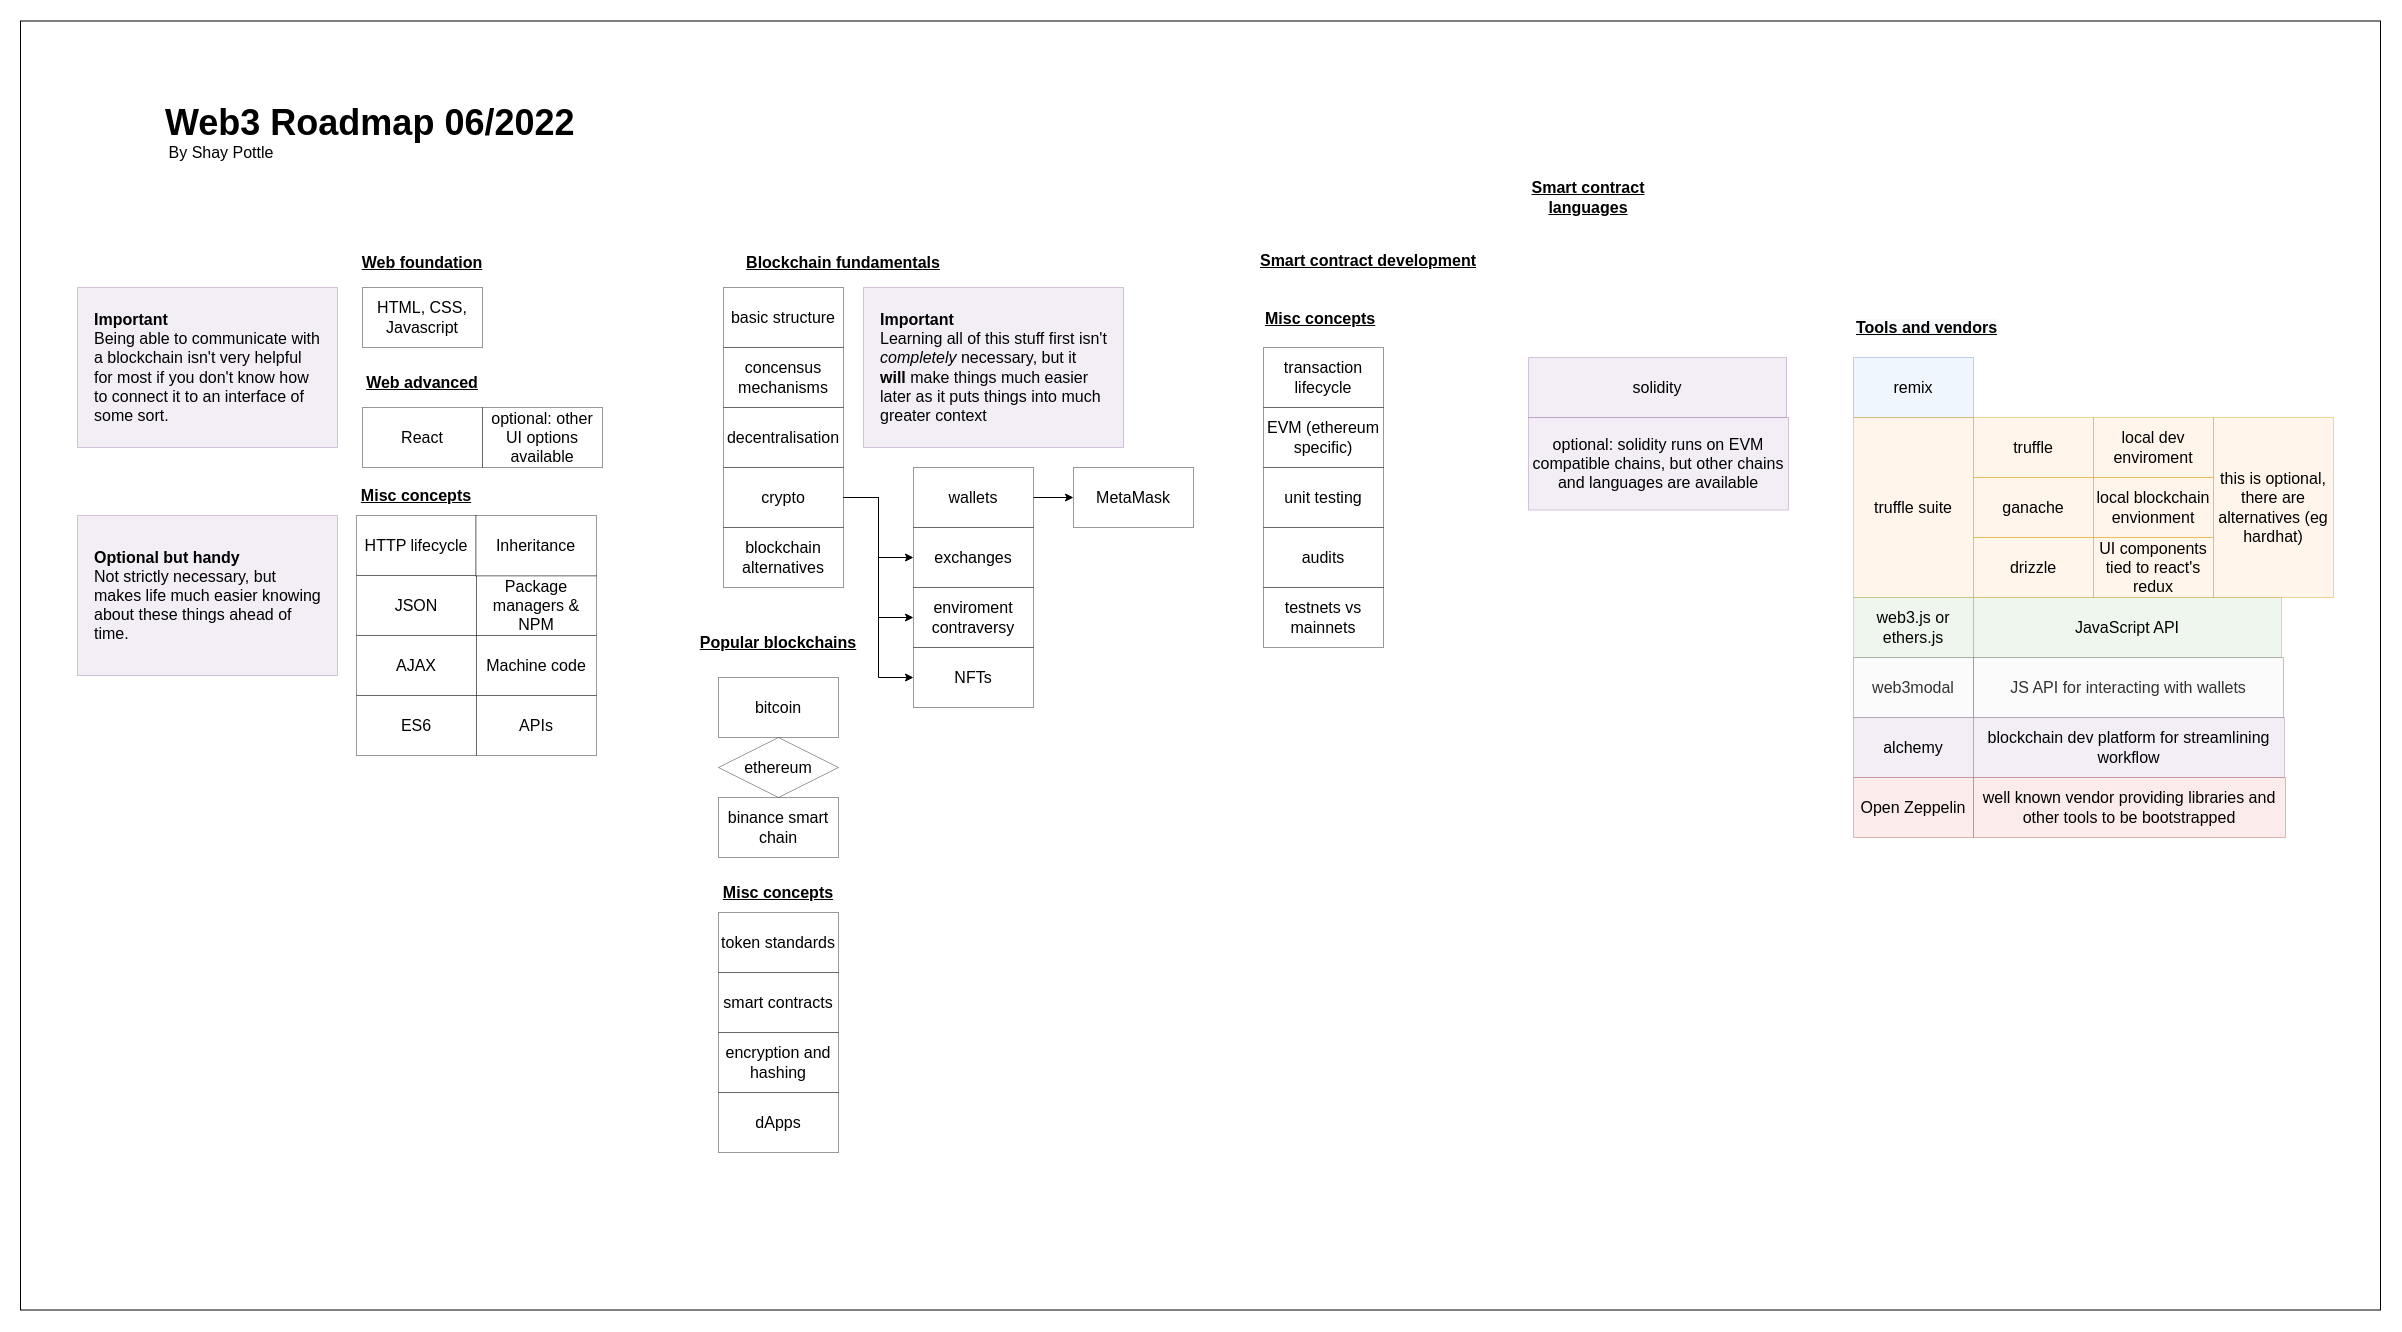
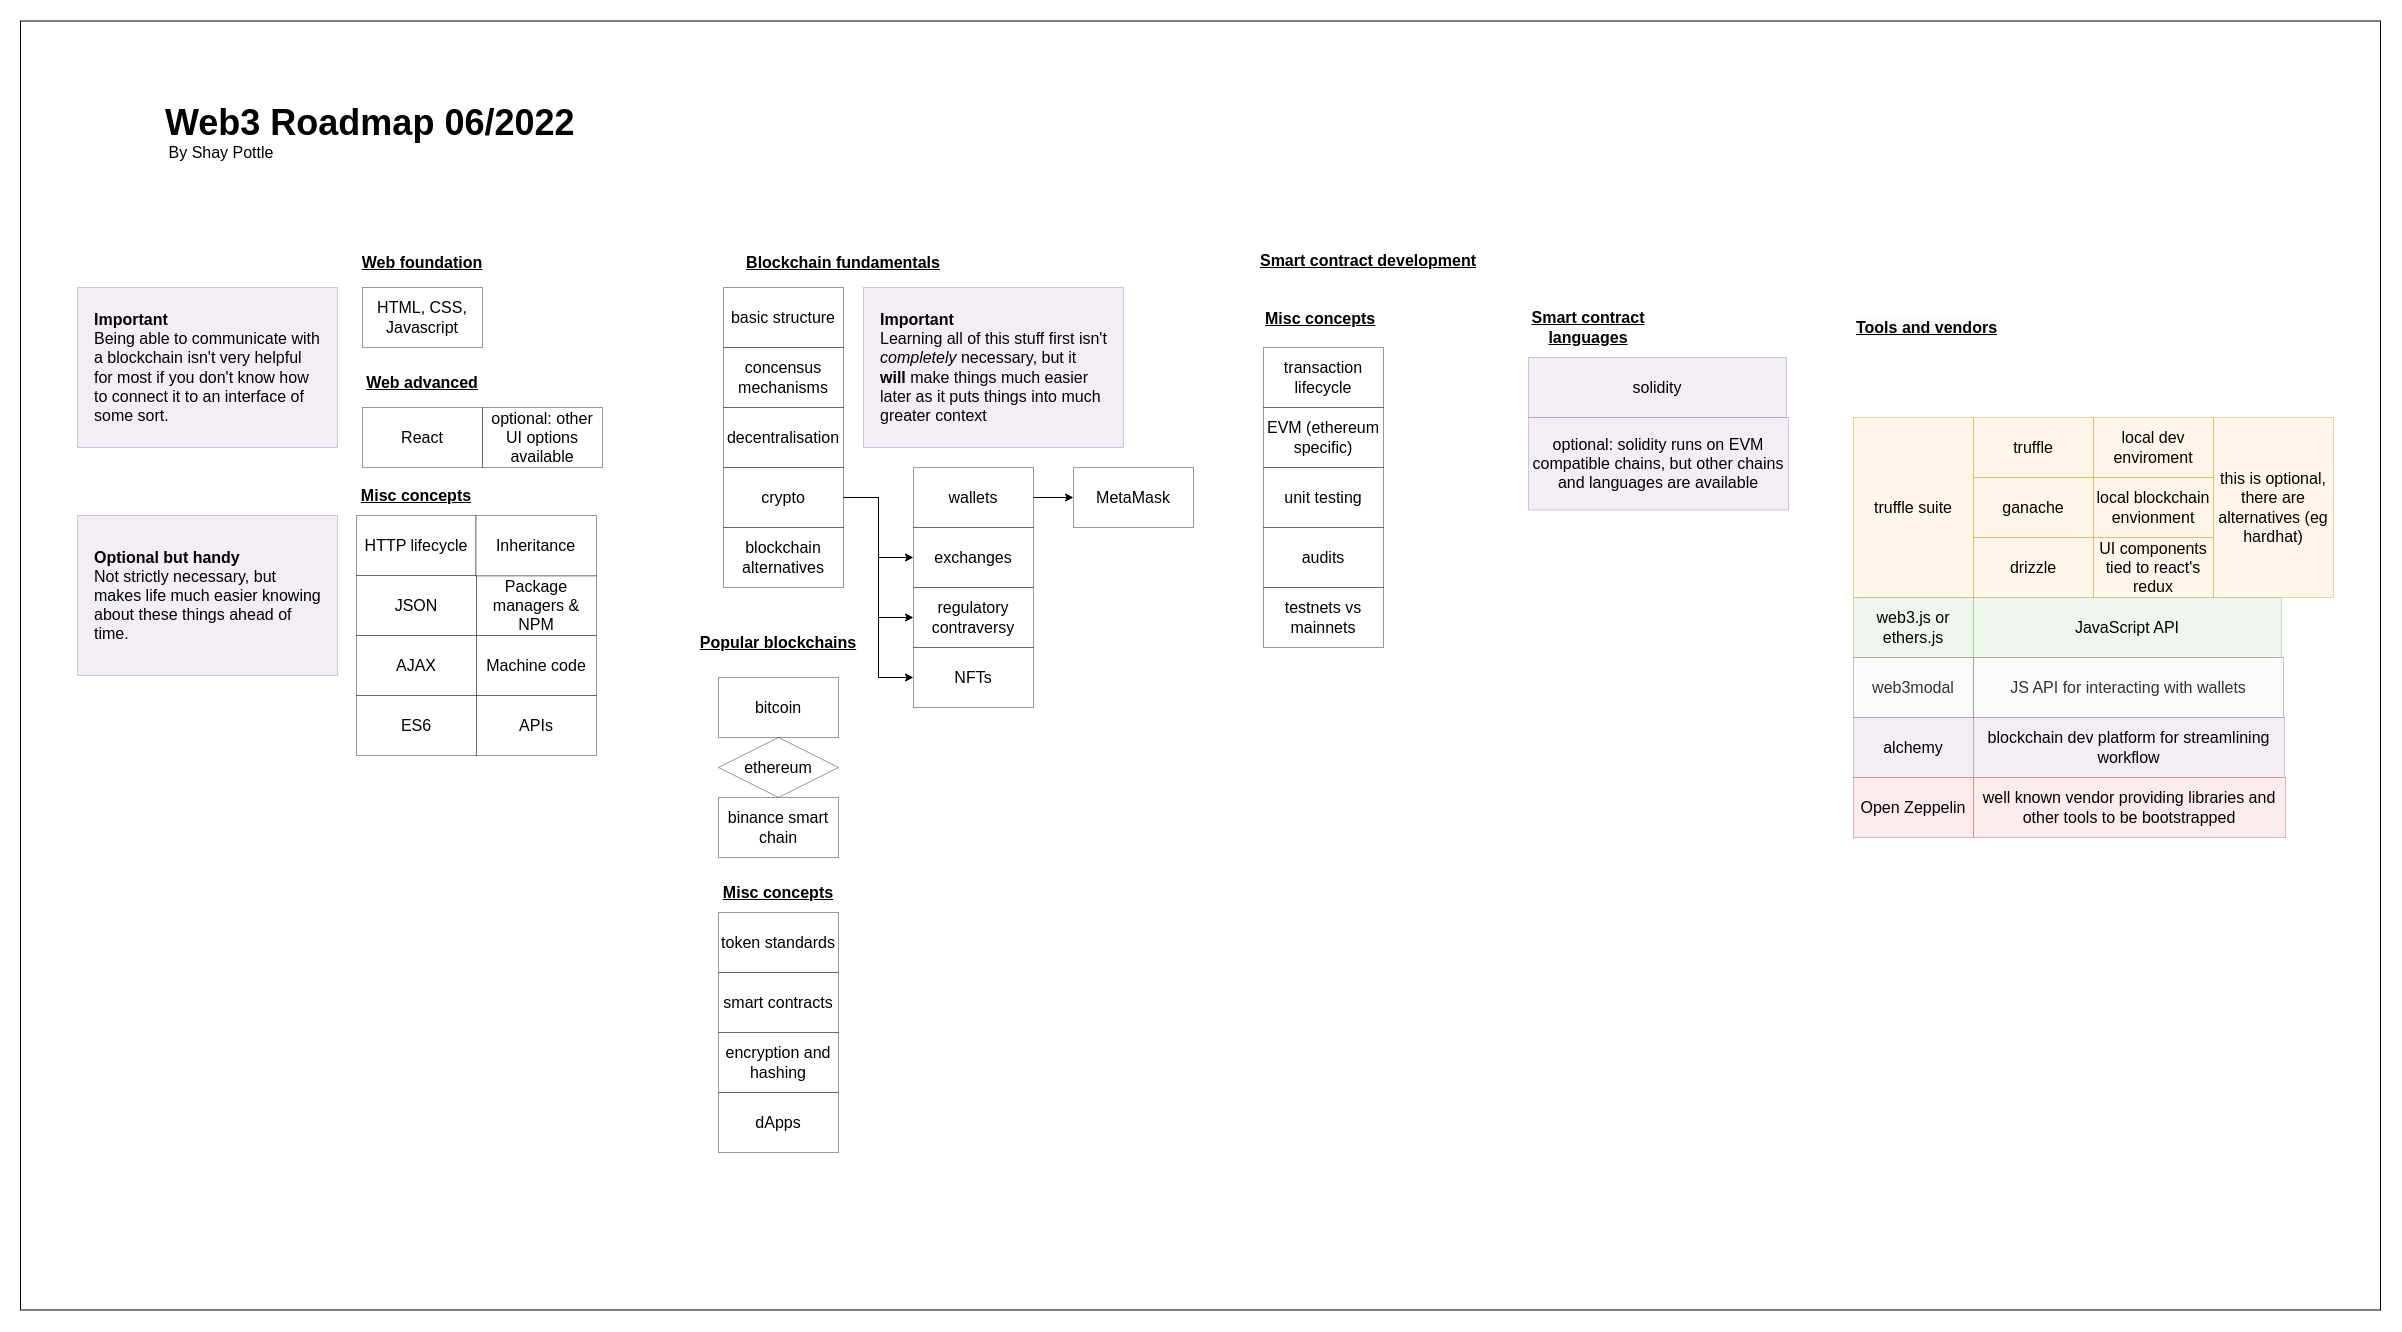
- <mxCell id="11" value="&lt;b&gt;&lt;u&gt;Smart contract languages&lt;/u&gt;&lt;/b&gt;" style="text;html=1;strokeColor=none;fillColor=none;align=center;verticalAlign=middle;whiteSpace=wrap;rounded=0;fontSize=16;opacity=40;" parent="1" vertex="1"><mxGeometry x="1503" y="182" width="170" height="30" as="geometry" /></mxCell>
+ <mxCell id="11" value="&lt;b&gt;&lt;u&gt;Smart contract languages&lt;/u&gt;&lt;/b&gt;" style="text;html=1;strokeColor=none;fillColor=none;align=center;verticalAlign=middle;whiteSpace=wrap;rounded=0;fontSize=16;opacity=40;" parent="1" vertex="1"><mxGeometry x="1503" y="312" width="170" height="30" as="geometry" /></mxCell>
- <mxCell id="7" value="remix" style="rounded=0;whiteSpace=wrap;html=1;fontSize=16;opacity=40;fillColor=#dae8fc;strokeColor=#6c8ebf;" parent="1" vertex="1"><mxGeometry x="1853" y="357" width="120" height="60" as="geometry" /></mxCell>
- <mxCell id="24" value="enviroment contraversy" style="rounded=0;whiteSpace=wrap;html=1;fontSize=16;opacity=40;" parent="1" vertex="1"><mxGeometry x="913" y="587" width="120" height="60" as="geometry" /></mxCell>
+ <mxCell id="24" value="regulatory contraversy" style="rounded=0;whiteSpace=wrap;html=1;fontSize=16;opacity=40;" parent="1" vertex="1"><mxGeometry x="913" y="587" width="120" height="60" as="geometry" /></mxCell>
